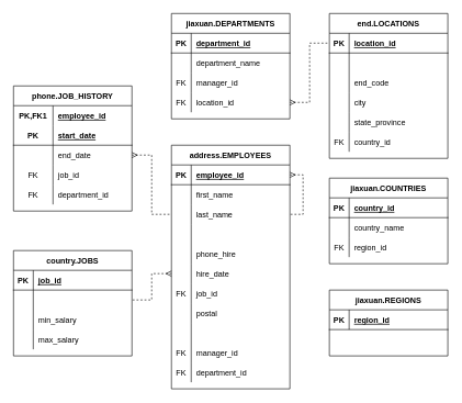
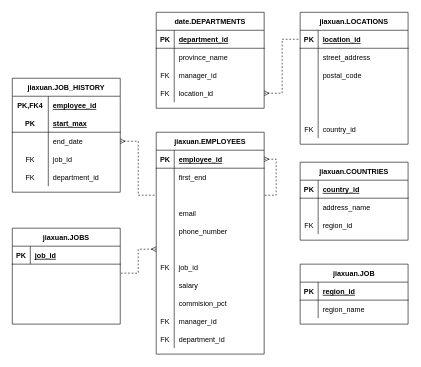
- <mxCell id="38" value="jiaxuan.DEPARTMENTS" style="shape=table;startSize=30;container=1;collapsible=1;childLayout=tableLayout;fixedRows=1;rowLines=0;fontStyle=1;align=center;resizeLast=1;" vertex="1" parent="1"><mxGeometry x="260" y="20" width="180" height="160" as="geometry" /></mxCell>
+ <mxCell id="38" value="date.DEPARTMENTS" style="shape=table;startSize=30;container=1;collapsible=1;childLayout=tableLayout;fixedRows=1;rowLines=0;fontStyle=1;align=center;resizeLast=1;" vertex="1" parent="1"><mxGeometry x="260" y="20" width="180" height="160" as="geometry" /></mxCell>
- <mxCell id="19" value="end.LOCATIONS" style="shape=table;startSize=30;container=1;collapsible=1;childLayout=tableLayout;fixedRows=1;rowLines=0;fontStyle=1;align=center;resizeLast=1;" vertex="1" parent="1"><mxGeometry x="500" y="20" width="180" height="220" as="geometry" /></mxCell>
+ <mxCell id="19" value="jiaxuan.LOCATIONS" style="shape=table;startSize=30;container=1;collapsible=1;childLayout=tableLayout;fixedRows=1;rowLines=0;fontStyle=1;align=center;resizeLast=1;" vertex="1" parent="1"><mxGeometry x="500" y="20" width="180" height="220" as="geometry" /></mxCell>
+ <mxCell id="25" value="street_address" style="shape=partialRectangle;connectable=0;fillColor=none;top=0;left=0;bottom=0;right=0;align=left;spacingLeft=6;overflow=hidden;" vertex="1" parent="23"><mxGeometry x="30" width="150" height="30" as="geometry"><mxRectangle width="150" height="30" as="alternateBounds" /></mxGeometry></mxCell>
- <mxCell id="44" value="department_name" style="shape=partialRectangle;connectable=0;fillColor=none;top=0;left=0;bottom=0;right=0;align=left;spacingLeft=6;overflow=hidden;" vertex="1" parent="42"><mxGeometry x="30" width="150" height="30" as="geometry"><mxRectangle width="150" height="30" as="alternateBounds" /></mxGeometry></mxCell>
+ <mxCell id="44" value="province_name" style="shape=partialRectangle;connectable=0;fillColor=none;top=0;left=0;bottom=0;right=0;align=left;spacingLeft=6;overflow=hidden;" vertex="1" parent="42"><mxGeometry x="30" width="150" height="30" as="geometry"><mxRectangle width="150" height="30" as="alternateBounds" /></mxGeometry></mxCell>
- <mxCell id="28" value="end_code" style="shape=partialRectangle;connectable=0;fillColor=none;top=0;left=0;bottom=0;right=0;align=left;spacingLeft=6;overflow=hidden;" vertex="1" parent="26"><mxGeometry x="30" width="150" height="30" as="geometry"><mxRectangle width="150" height="30" as="alternateBounds" /></mxGeometry></mxCell>
+ <mxCell id="28" value="postal_code" style="shape=partialRectangle;connectable=0;fillColor=none;top=0;left=0;bottom=0;right=0;align=left;spacingLeft=6;overflow=hidden;" vertex="1" parent="26"><mxGeometry x="30" width="150" height="30" as="geometry"><mxRectangle width="150" height="30" as="alternateBounds" /></mxGeometry></mxCell>
- <mxCell id="98" value="phone.JOB_HISTORY" style="shape=table;startSize=30;container=1;collapsible=1;childLayout=tableLayout;fixedRows=1;rowLines=0;fontStyle=1;align=center;resizeLast=1;" vertex="1" parent="1"><mxGeometry x="20" y="130" width="180" height="190" as="geometry" /></mxCell>
+ <mxCell id="98" value="jiaxuan.JOB_HISTORY" style="shape=table;startSize=30;container=1;collapsible=1;childLayout=tableLayout;fixedRows=1;rowLines=0;fontStyle=1;align=center;resizeLast=1;" vertex="1" parent="1"><mxGeometry x="20" y="130" width="180" height="190" as="geometry" /></mxCell>
- <mxCell id="31" value="city" style="shape=partialRectangle;connectable=0;fillColor=none;top=0;left=0;bottom=0;right=0;align=left;spacingLeft=6;overflow=hidden;" vertex="1" parent="29"><mxGeometry x="30" width="150" height="30" as="geometry"><mxRectangle width="150" height="30" as="alternateBounds" /></mxGeometry></mxCell>
- <mxCell id="100" value="PK,FK1" style="shape=partialRectangle;connectable=0;fillColor=none;top=0;left=0;bottom=0;right=0;fontStyle=1;overflow=hidden;" vertex="1" parent="99"><mxGeometry width="60" height="30" as="geometry"><mxRectangle width="60" height="30" as="alternateBounds" /></mxGeometry></mxCell>
+ <mxCell id="100" value="PK,FK4" style="shape=partialRectangle;connectable=0;fillColor=none;top=0;left=0;bottom=0;right=0;fontStyle=1;overflow=hidden;" vertex="1" parent="99"><mxGeometry width="60" height="30" as="geometry"><mxRectangle width="60" height="30" as="alternateBounds" /></mxGeometry></mxCell>
- <mxCell id="34" value="state_province" style="shape=partialRectangle;connectable=0;fillColor=none;top=0;left=0;bottom=0;right=0;align=left;spacingLeft=6;overflow=hidden;" vertex="1" parent="32"><mxGeometry x="30" width="150" height="30" as="geometry"><mxRectangle width="150" height="30" as="alternateBounds" /></mxGeometry></mxCell>
- <mxCell id="104" value="start_date" style="shape=partialRectangle;connectable=0;fillColor=none;top=0;left=0;bottom=0;right=0;align=left;spacingLeft=6;fontStyle=5;overflow=hidden;" vertex="1" parent="102"><mxGeometry x="60" width="120" height="30" as="geometry"><mxRectangle width="120" height="30" as="alternateBounds" /></mxGeometry></mxCell>
+ <mxCell id="104" value="start_max" style="shape=partialRectangle;connectable=0;fillColor=none;top=0;left=0;bottom=0;right=0;align=left;spacingLeft=6;fontStyle=5;overflow=hidden;" vertex="1" parent="102"><mxGeometry x="60" width="120" height="30" as="geometry"><mxRectangle width="120" height="30" as="alternateBounds" /></mxGeometry></mxCell>
- <mxCell id="51" value="address.EMPLOYEES" style="shape=table;startSize=30;container=1;collapsible=1;childLayout=tableLayout;fixedRows=1;rowLines=0;fontStyle=1;align=center;resizeLast=1;" vertex="1" parent="1"><mxGeometry x="260" y="220" width="180" height="370" as="geometry" /></mxCell>
+ <mxCell id="51" value="jiaxuan.EMPLOYEES" style="shape=table;startSize=30;container=1;collapsible=1;childLayout=tableLayout;fixedRows=1;rowLines=0;fontStyle=1;align=center;resizeLast=1;" vertex="1" parent="1"><mxGeometry x="260" y="220" width="180" height="370" as="geometry" /></mxCell>
- <mxCell id="58" value="first_name" style="shape=partialRectangle;connectable=0;fillColor=none;top=0;left=0;bottom=0;right=0;align=left;spacingLeft=6;overflow=hidden;" vertex="1" parent="56"><mxGeometry x="30" width="150" height="30" as="geometry"><mxRectangle width="150" height="30" as="alternateBounds" /></mxGeometry></mxCell>
+ <mxCell id="58" value="first_end" style="shape=partialRectangle;connectable=0;fillColor=none;top=0;left=0;bottom=0;right=0;align=left;spacingLeft=6;overflow=hidden;" vertex="1" parent="56"><mxGeometry x="30" width="150" height="30" as="geometry"><mxRectangle width="150" height="30" as="alternateBounds" /></mxGeometry></mxCell>
- <mxCell id="61" value="last_name" style="shape=partialRectangle;connectable=0;fillColor=none;top=0;left=0;bottom=0;right=0;align=left;spacingLeft=6;overflow=hidden;" vertex="1" parent="59"><mxGeometry x="30" width="150" height="30" as="geometry"><mxRectangle width="150" height="30" as="alternateBounds" /></mxGeometry></mxCell>
- <mxCell id="15" value="country_name" style="shape=partialRectangle;connectable=0;fillColor=none;top=0;left=0;bottom=0;right=0;align=left;spacingLeft=6;overflow=hidden;" vertex="1" parent="13"><mxGeometry x="30" width="150" height="30" as="geometry"><mxRectangle width="150" height="30" as="alternateBounds" /></mxGeometry></mxCell>
+ <mxCell id="15" value="address_name" style="shape=partialRectangle;connectable=0;fillColor=none;top=0;left=0;bottom=0;right=0;align=left;spacingLeft=6;overflow=hidden;" vertex="1" parent="13"><mxGeometry x="30" width="150" height="30" as="geometry"><mxRectangle width="150" height="30" as="alternateBounds" /></mxGeometry></mxCell>
+ <mxCell id="64" value="email" style="shape=partialRectangle;connectable=0;fillColor=none;top=0;left=0;bottom=0;right=0;align=left;spacingLeft=6;overflow=hidden;" vertex="1" parent="62"><mxGeometry x="30" width="150" height="30" as="geometry"><mxRectangle width="150" height="30" as="alternateBounds" /></mxGeometry></mxCell>
- <mxCell id="67" value="phone_hire" style="shape=partialRectangle;connectable=0;fillColor=none;top=0;left=0;bottom=0;right=0;align=left;spacingLeft=6;overflow=hidden;" vertex="1" parent="65"><mxGeometry x="30" width="150" height="30" as="geometry"><mxRectangle width="150" height="30" as="alternateBounds" /></mxGeometry></mxCell>
+ <mxCell id="67" value="phone_number" style="shape=partialRectangle;connectable=0;fillColor=none;top=0;left=0;bottom=0;right=0;align=left;spacingLeft=6;overflow=hidden;" vertex="1" parent="65"><mxGeometry x="30" width="150" height="30" as="geometry"><mxRectangle width="150" height="30" as="alternateBounds" /></mxGeometry></mxCell>
- <mxCell id="86" value="country.JOBS" style="shape=table;startSize=30;container=1;collapsible=1;childLayout=tableLayout;fixedRows=1;rowLines=0;fontStyle=1;align=center;resizeLast=1;" vertex="1" parent="1"><mxGeometry x="20" y="380" width="180" height="160" as="geometry" /></mxCell>
+ <mxCell id="86" value="jiaxuan.JOBS" style="shape=table;startSize=30;container=1;collapsible=1;childLayout=tableLayout;fixedRows=1;rowLines=0;fontStyle=1;align=center;resizeLast=1;" vertex="1" parent="1"><mxGeometry x="20" y="380" width="180" height="160" as="geometry" /></mxCell>
- <mxCell id="70" value="hire_date" style="shape=partialRectangle;connectable=0;fillColor=none;top=0;left=0;bottom=0;right=0;align=left;spacingLeft=6;overflow=hidden;" vertex="1" parent="68"><mxGeometry x="30" width="150" height="30" as="geometry"><mxRectangle width="150" height="30" as="alternateBounds" /></mxGeometry></mxCell>
- <mxCell id="2" value="jiaxuan.REGIONS" style="shape=table;startSize=30;container=1;collapsible=1;childLayout=tableLayout;fixedRows=1;rowLines=0;fontStyle=1;align=center;resizeLast=1;" vertex="1" parent="1"><mxGeometry x="500" y="440" width="180" height="100" as="geometry" /></mxCell>
+ <mxCell id="2" value="jiaxuan.JOB" style="shape=table;startSize=30;container=1;collapsible=1;childLayout=tableLayout;fixedRows=1;rowLines=0;fontStyle=1;align=center;resizeLast=1;" vertex="1" parent="1"><mxGeometry x="500" y="440" width="180" height="100" as="geometry" /></mxCell>
- <mxCell id="76" value="postal" style="shape=partialRectangle;connectable=0;fillColor=none;top=0;left=0;bottom=0;right=0;align=left;spacingLeft=6;overflow=hidden;" vertex="1" parent="74"><mxGeometry x="30" width="150" height="30" as="geometry"><mxRectangle width="150" height="30" as="alternateBounds" /></mxGeometry></mxCell>
+ <mxCell id="76" value="salary" style="shape=partialRectangle;connectable=0;fillColor=none;top=0;left=0;bottom=0;right=0;align=left;spacingLeft=6;overflow=hidden;" vertex="1" parent="74"><mxGeometry x="30" width="150" height="30" as="geometry"><mxRectangle width="150" height="30" as="alternateBounds" /></mxGeometry></mxCell>
- <mxCell id="94" value="min_salary" style="shape=partialRectangle;connectable=0;fillColor=none;top=0;left=0;bottom=0;right=0;align=left;spacingLeft=6;overflow=hidden;" vertex="1" parent="92"><mxGeometry x="30" width="150" height="30" as="geometry"><mxRectangle width="150" height="30" as="alternateBounds" /></mxGeometry></mxCell>
+ <mxCell id="79" value="commision_pct" style="shape=partialRectangle;connectable=0;fillColor=none;top=0;left=0;bottom=0;right=0;align=left;spacingLeft=6;overflow=hidden;" vertex="1" parent="77"><mxGeometry x="30" width="150" height="30" as="geometry"><mxRectangle width="150" height="30" as="alternateBounds" /></mxGeometry></mxCell>
- <mxCell id="97" value="max_salary" style="shape=partialRectangle;connectable=0;fillColor=none;top=0;left=0;bottom=0;right=0;align=left;spacingLeft=6;overflow=hidden;" vertex="1" parent="95"><mxGeometry x="30" width="150" height="30" as="geometry"><mxRectangle width="150" height="30" as="alternateBounds" /></mxGeometry></mxCell>
+ <mxCell id="8" value="region_name" style="shape=partialRectangle;connectable=0;fillColor=none;top=0;left=0;bottom=0;right=0;align=left;spacingLeft=6;overflow=hidden;" vertex="1" parent="6"><mxGeometry x="30" width="150" height="30" as="geometry"><mxRectangle width="150" height="30" as="alternateBounds" /></mxGeometry></mxCell>
